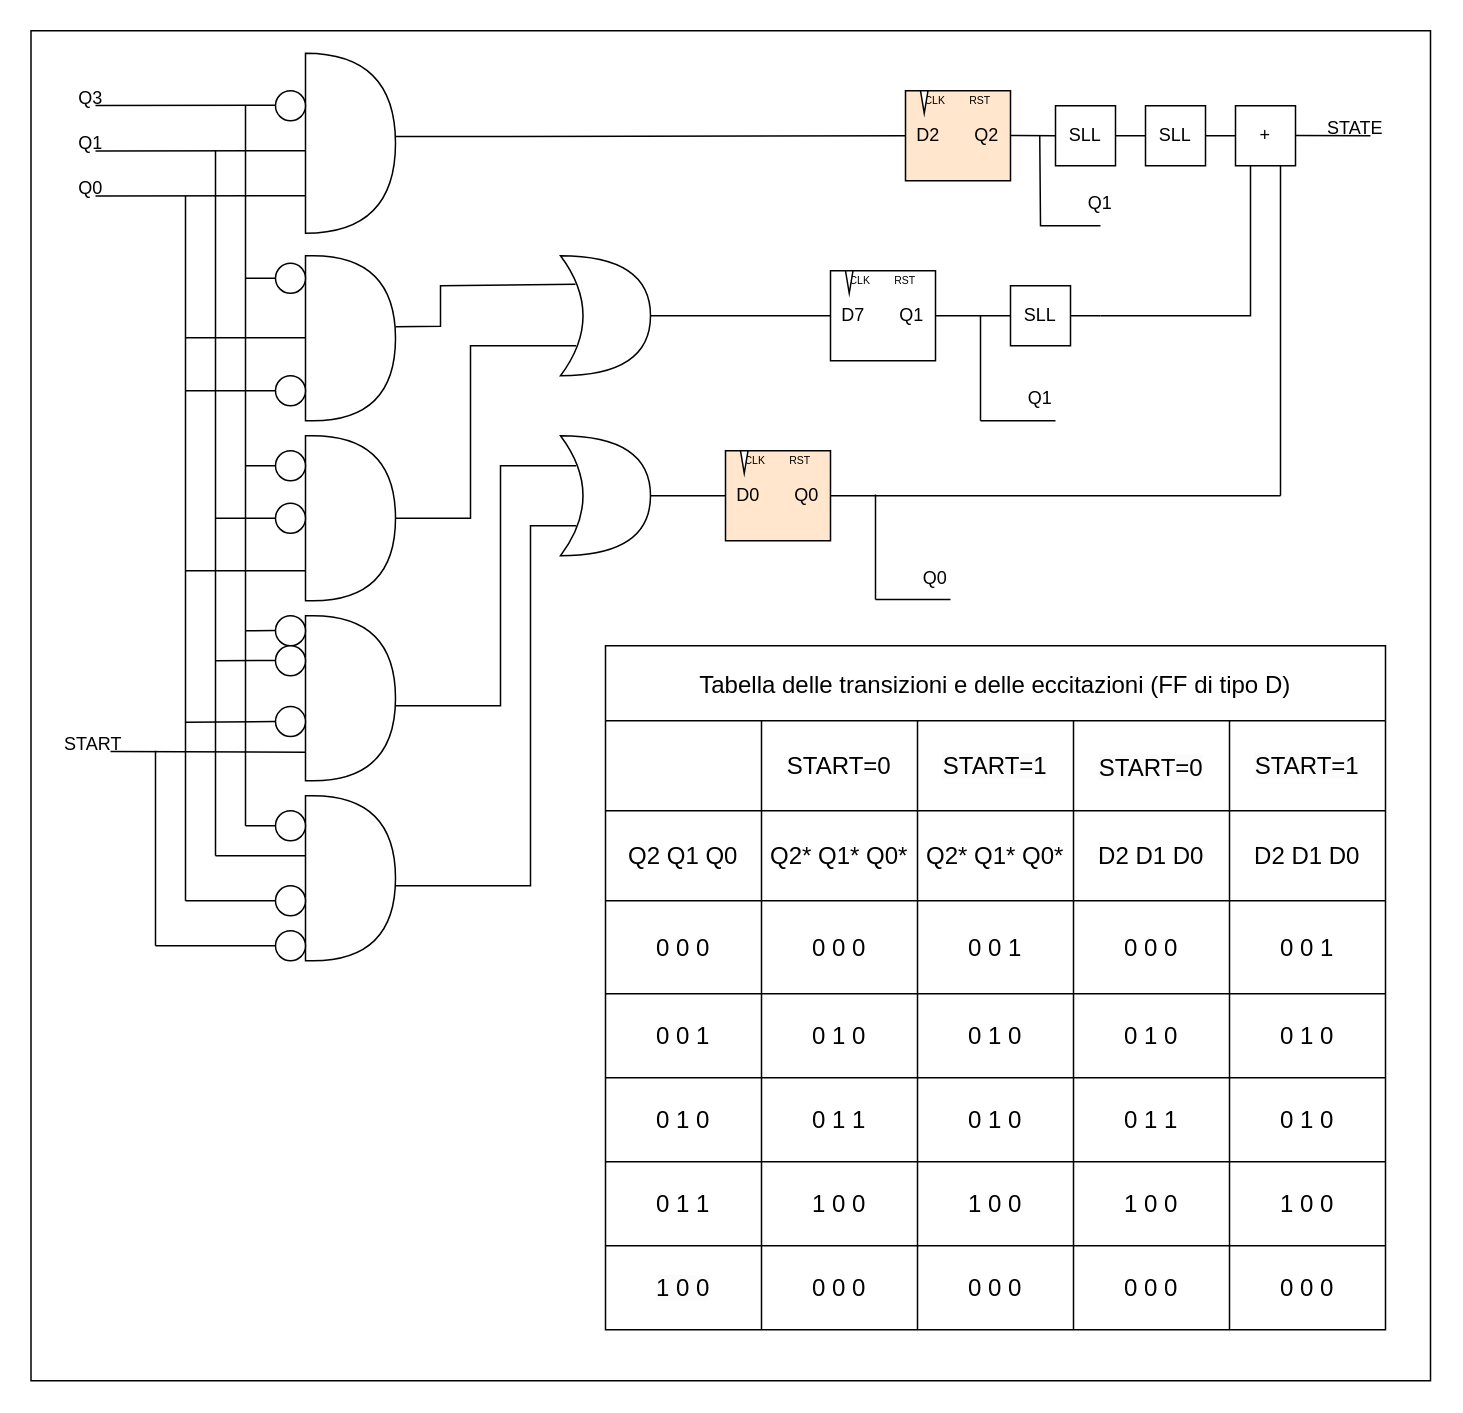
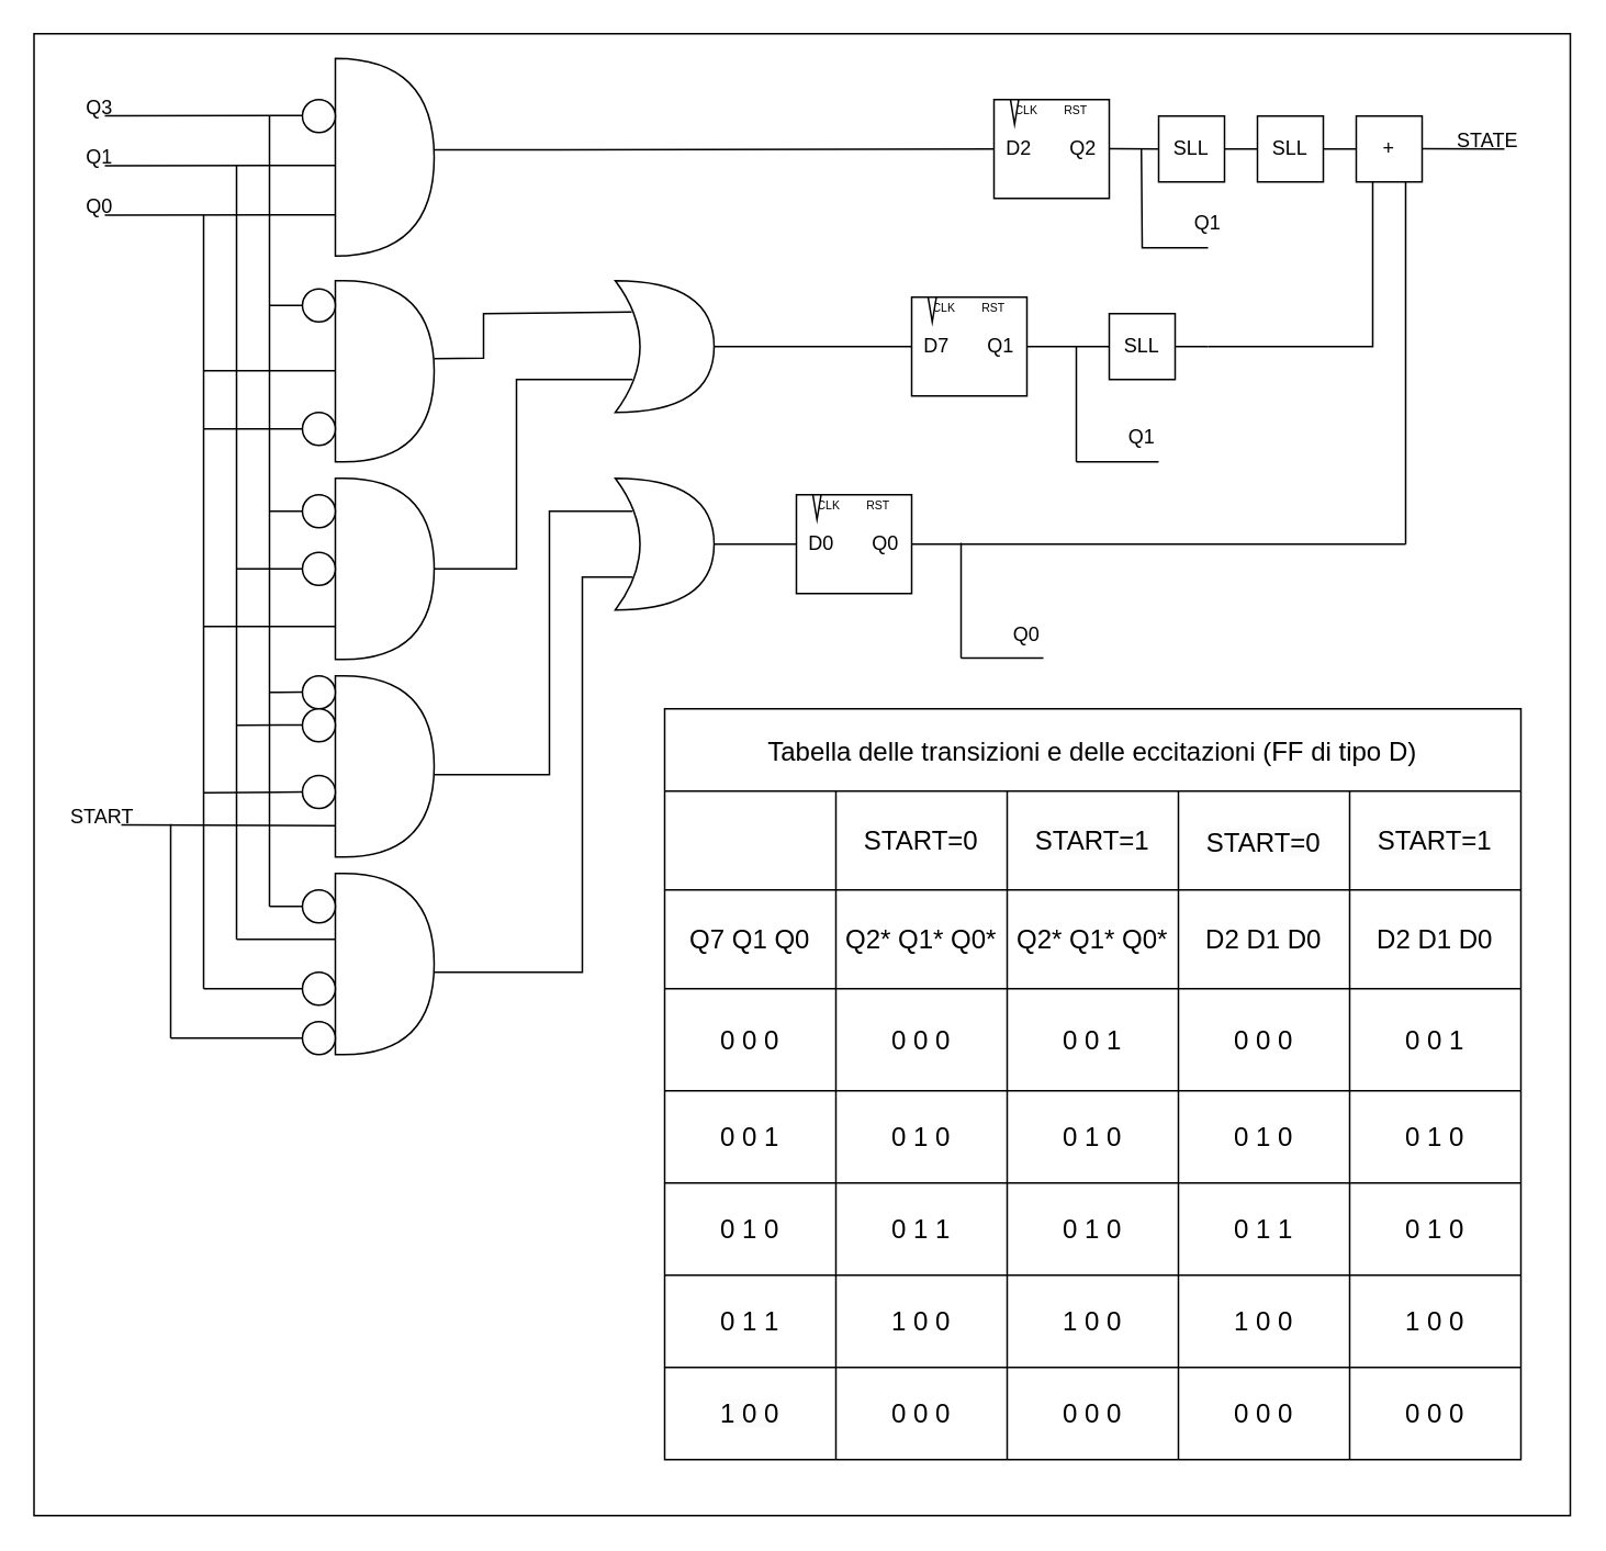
- <mxCell id="100" value="D2&amp;nbsp; &amp;nbsp; &amp;nbsp; &amp;nbsp;Q2" style="rounded=0;whiteSpace=wrap;html=1;fillColor=#ffe6cc;" parent="1" vertex="1"><mxGeometry x="603" y="60" width="70" height="60" as="geometry" /></mxCell>
+ <mxCell id="100" value="D2&amp;nbsp; &amp;nbsp; &amp;nbsp; &amp;nbsp;Q2" style="rounded=0;whiteSpace=wrap;html=1;" parent="1" vertex="1"><mxGeometry x="603" y="60" width="70" height="60" as="geometry" /></mxCell>
- <mxCell id="32" value="D0&amp;nbsp; &amp;nbsp; &amp;nbsp; &amp;nbsp;Q0" style="rounded=0;whiteSpace=wrap;html=1;fillColor=#ffe6cc;" parent="1" vertex="1"><mxGeometry x="483" y="300" width="70" height="60" as="geometry" /></mxCell>
+ <mxCell id="32" value="D0&amp;nbsp; &amp;nbsp; &amp;nbsp; &amp;nbsp;Q0" style="rounded=0;whiteSpace=wrap;html=1;" parent="1" vertex="1"><mxGeometry x="483" y="300" width="70" height="60" as="geometry" /></mxCell>
- <mxCell id="59" value="Q2 Q1 Q0" style="shape=partialRectangle;html=1;whiteSpace=wrap;connectable=0;strokeColor=inherit;overflow=hidden;fillColor=none;top=0;left=0;bottom=0;right=0;pointerEvents=1;fontSize=16;" parent="58" vertex="1"><mxGeometry width="104" height="60" as="geometry"><mxRectangle width="104" height="60" as="alternateBounds" /></mxGeometry></mxCell>
+ <mxCell id="59" value="Q7 Q1 Q0" style="shape=partialRectangle;html=1;whiteSpace=wrap;connectable=0;strokeColor=inherit;overflow=hidden;fillColor=none;top=0;left=0;bottom=0;right=0;pointerEvents=1;fontSize=16;" parent="58" vertex="1"><mxGeometry width="104" height="60" as="geometry"><mxRectangle width="104" height="60" as="alternateBounds" /></mxGeometry></mxCell>
